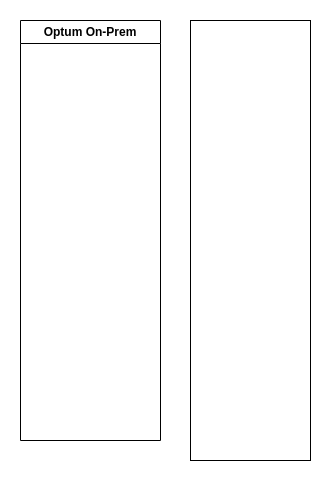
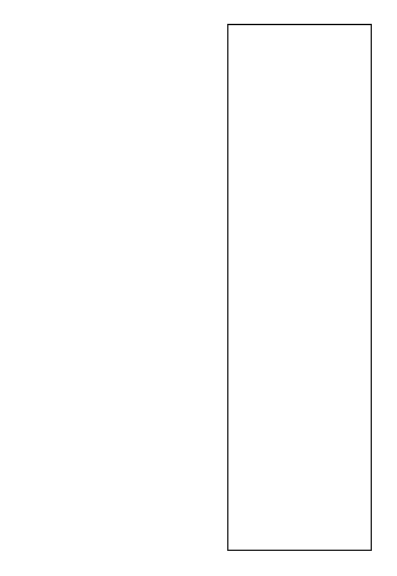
- <mxCell id="2" value="Optum On-Prem" style="swimlane;whiteSpace=wrap;html=1;" vertex="1" parent="1"><mxGeometry x="20" y="20" width="140" height="420" as="geometry"><mxRectangle x="70" y="120" width="140" height="30" as="alternateBounds" /></mxGeometry></mxCell>
